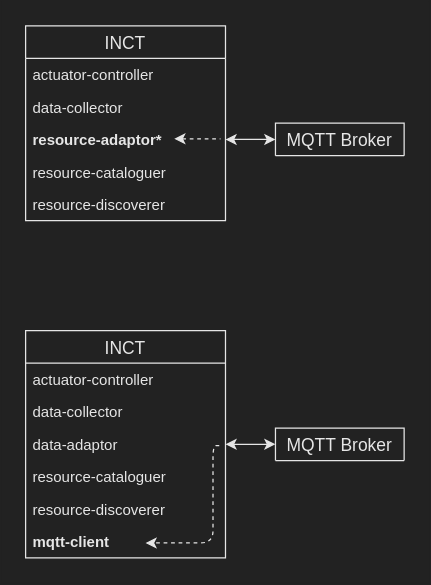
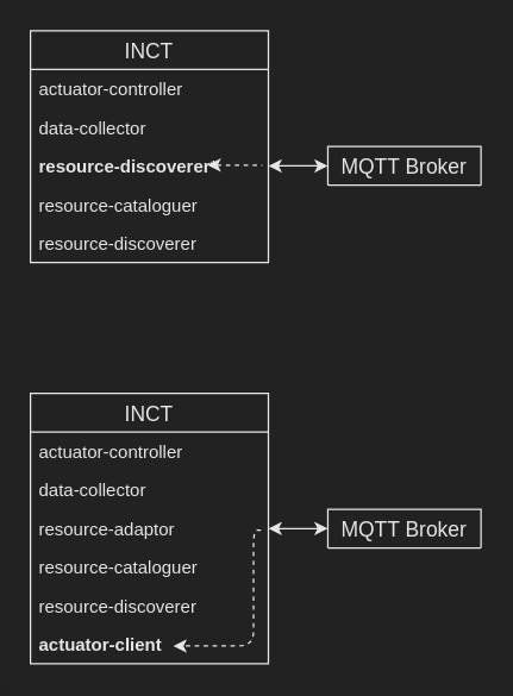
- <mxCell id="6" value="resource-adaptor*" style="text;strokeColor=none;fillColor=none;spacingLeft=4;spacingRight=4;overflow=hidden;rotatable=0;points=[[0,0.5],[1,0.5]];portConstraint=eastwest;fontSize=12;fontColor=#E6E6E6;fontStyle=1" parent="2" vertex="1"><mxGeometry y="78" width="160" height="26" as="geometry" /></mxCell>
+ <mxCell id="6" value="resource-discoverer*" style="text;strokeColor=none;fillColor=none;spacingLeft=4;spacingRight=4;overflow=hidden;rotatable=0;points=[[0,0.5],[1,0.5]];portConstraint=eastwest;fontSize=12;fontColor=#E6E6E6;fontStyle=1" parent="2" vertex="1"><mxGeometry y="78" width="160" height="26" as="geometry" /></mxCell>
- <mxCell id="14" value="data-adaptor" style="text;strokeColor=none;fillColor=none;spacingLeft=4;spacingRight=4;overflow=hidden;rotatable=0;points=[[0,0.5],[1,0.5]];portConstraint=eastwest;fontSize=12;fontColor=#E6E6E6;fontStyle=0" parent="11" vertex="1"><mxGeometry y="78" width="160" height="26" as="geometry" /></mxCell>
+ <mxCell id="14" value="resource-adaptor" style="text;strokeColor=none;fillColor=none;spacingLeft=4;spacingRight=4;overflow=hidden;rotatable=0;points=[[0,0.5],[1,0.5]];portConstraint=eastwest;fontSize=12;fontColor=#E6E6E6;fontStyle=0" parent="11" vertex="1"><mxGeometry y="78" width="160" height="26" as="geometry" /></mxCell>
- <mxCell id="18" value="mqtt-client" style="text;strokeColor=none;fillColor=none;spacingLeft=4;spacingRight=4;overflow=hidden;rotatable=0;points=[[0,0.5],[1,0.5]];portConstraint=eastwest;fontSize=12;fontColor=#E6E6E6;fontStyle=1" parent="11" vertex="1"><mxGeometry y="156" width="160" height="26" as="geometry" /></mxCell>
+ <mxCell id="18" value="actuator-client" style="text;strokeColor=none;fillColor=none;spacingLeft=4;spacingRight=4;overflow=hidden;rotatable=0;points=[[0,0.5],[1,0.5]];portConstraint=eastwest;fontSize=12;fontColor=#E6E6E6;fontStyle=1" parent="11" vertex="1"><mxGeometry y="156" width="160" height="26" as="geometry" /></mxCell>
